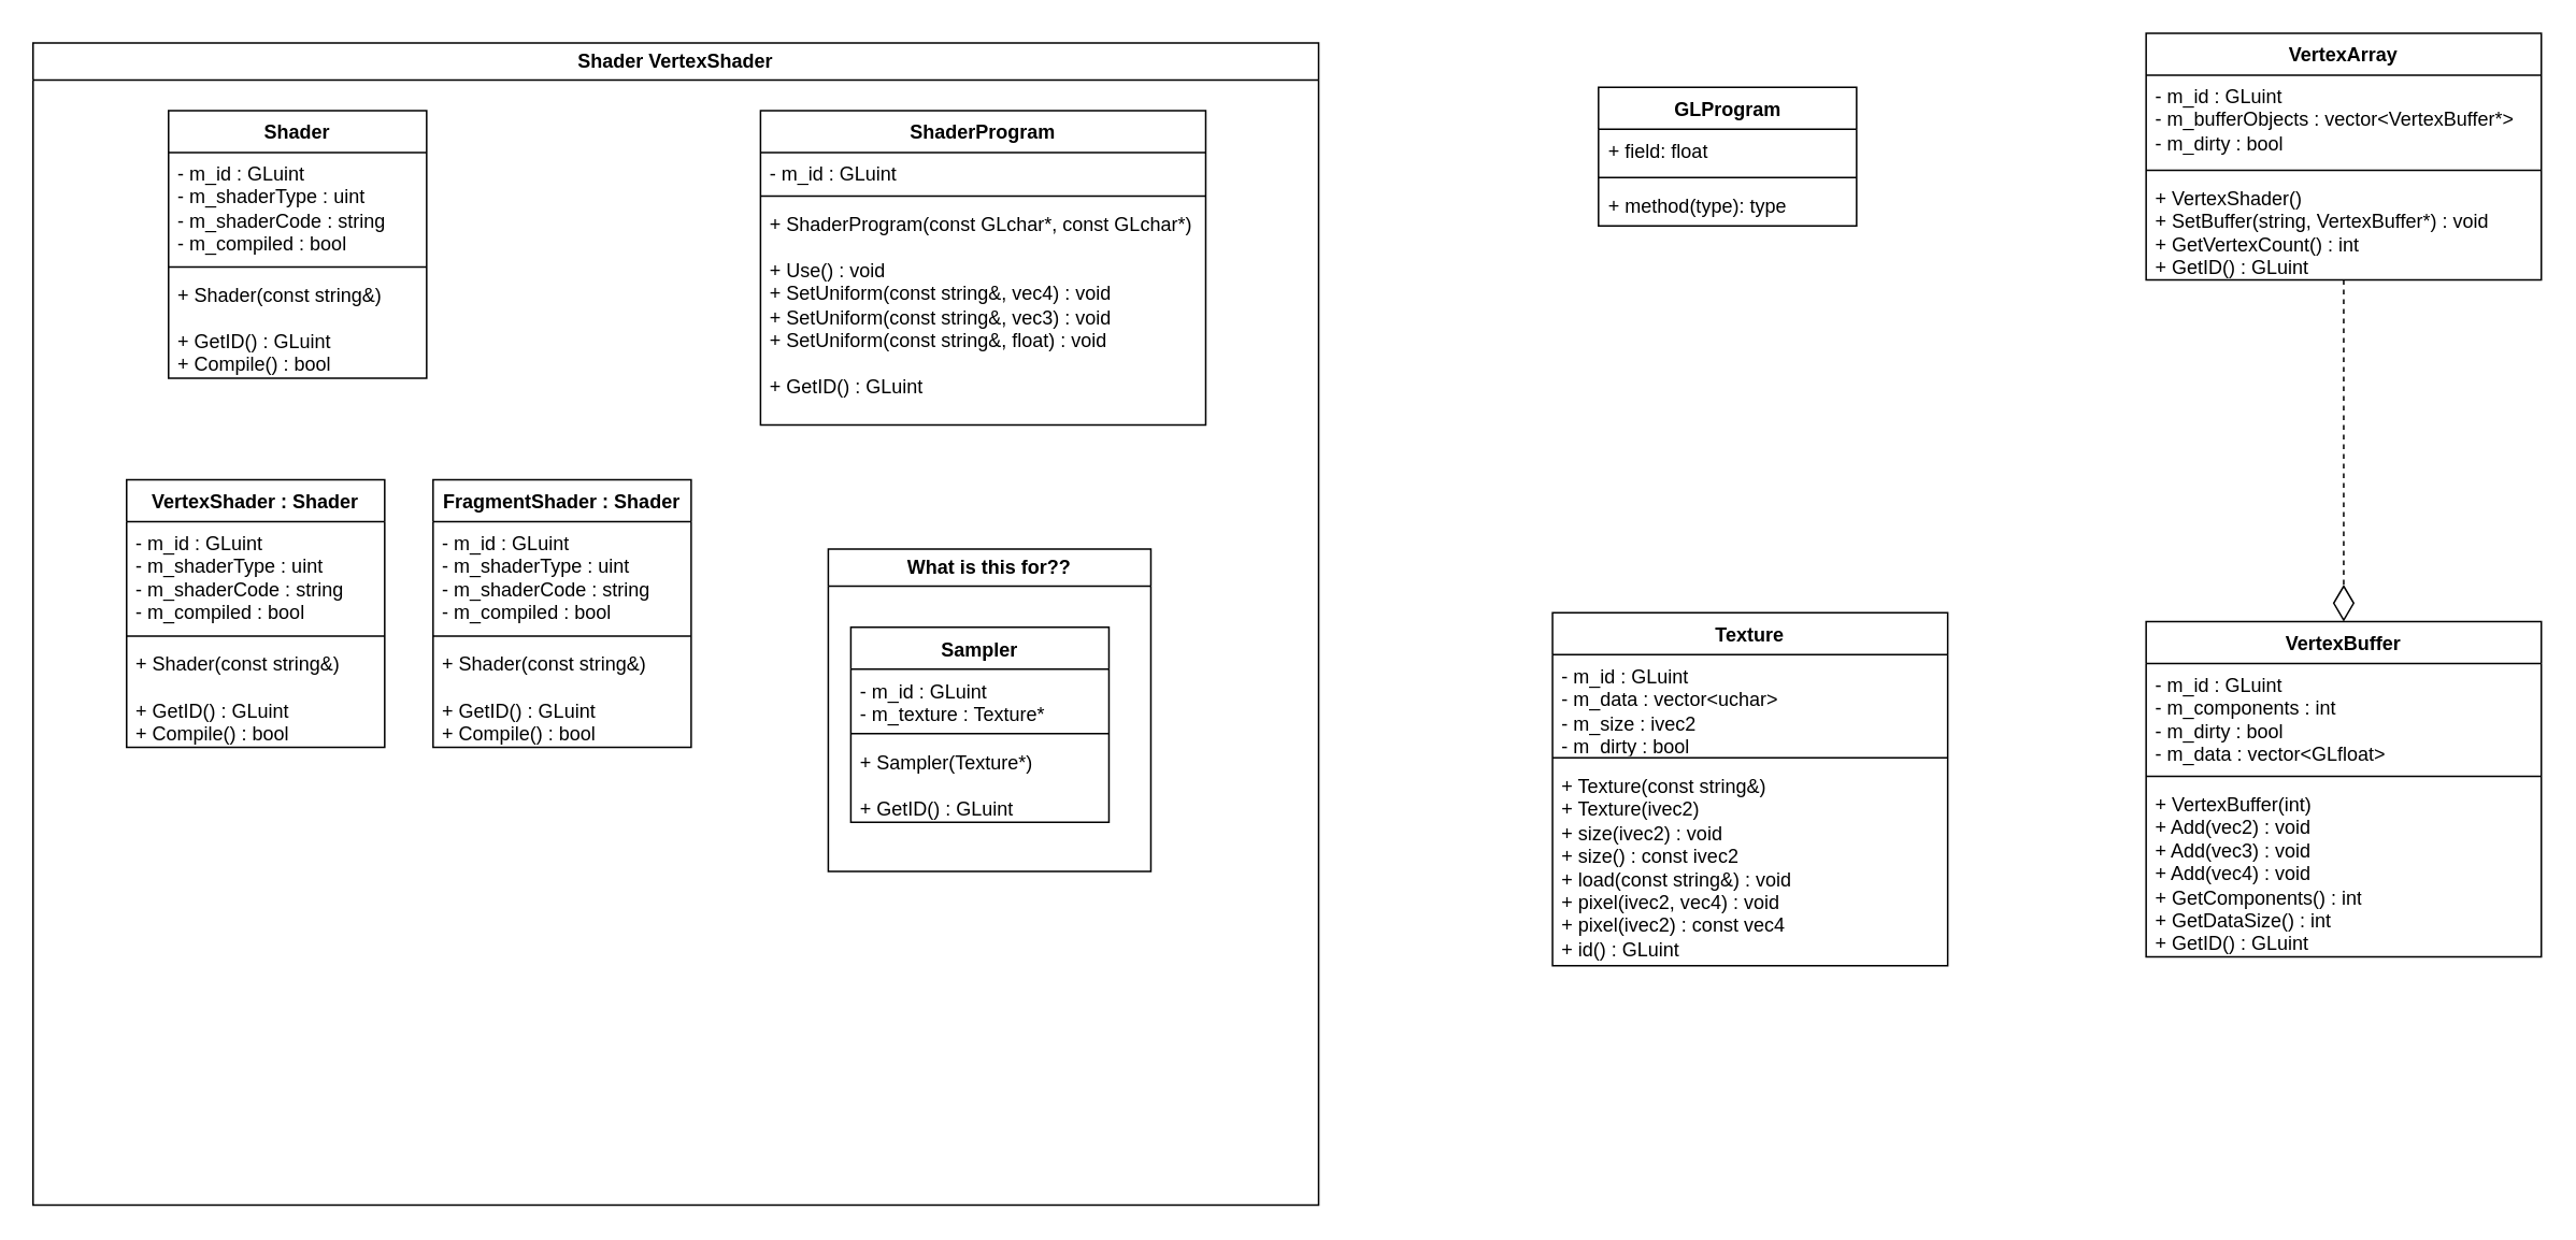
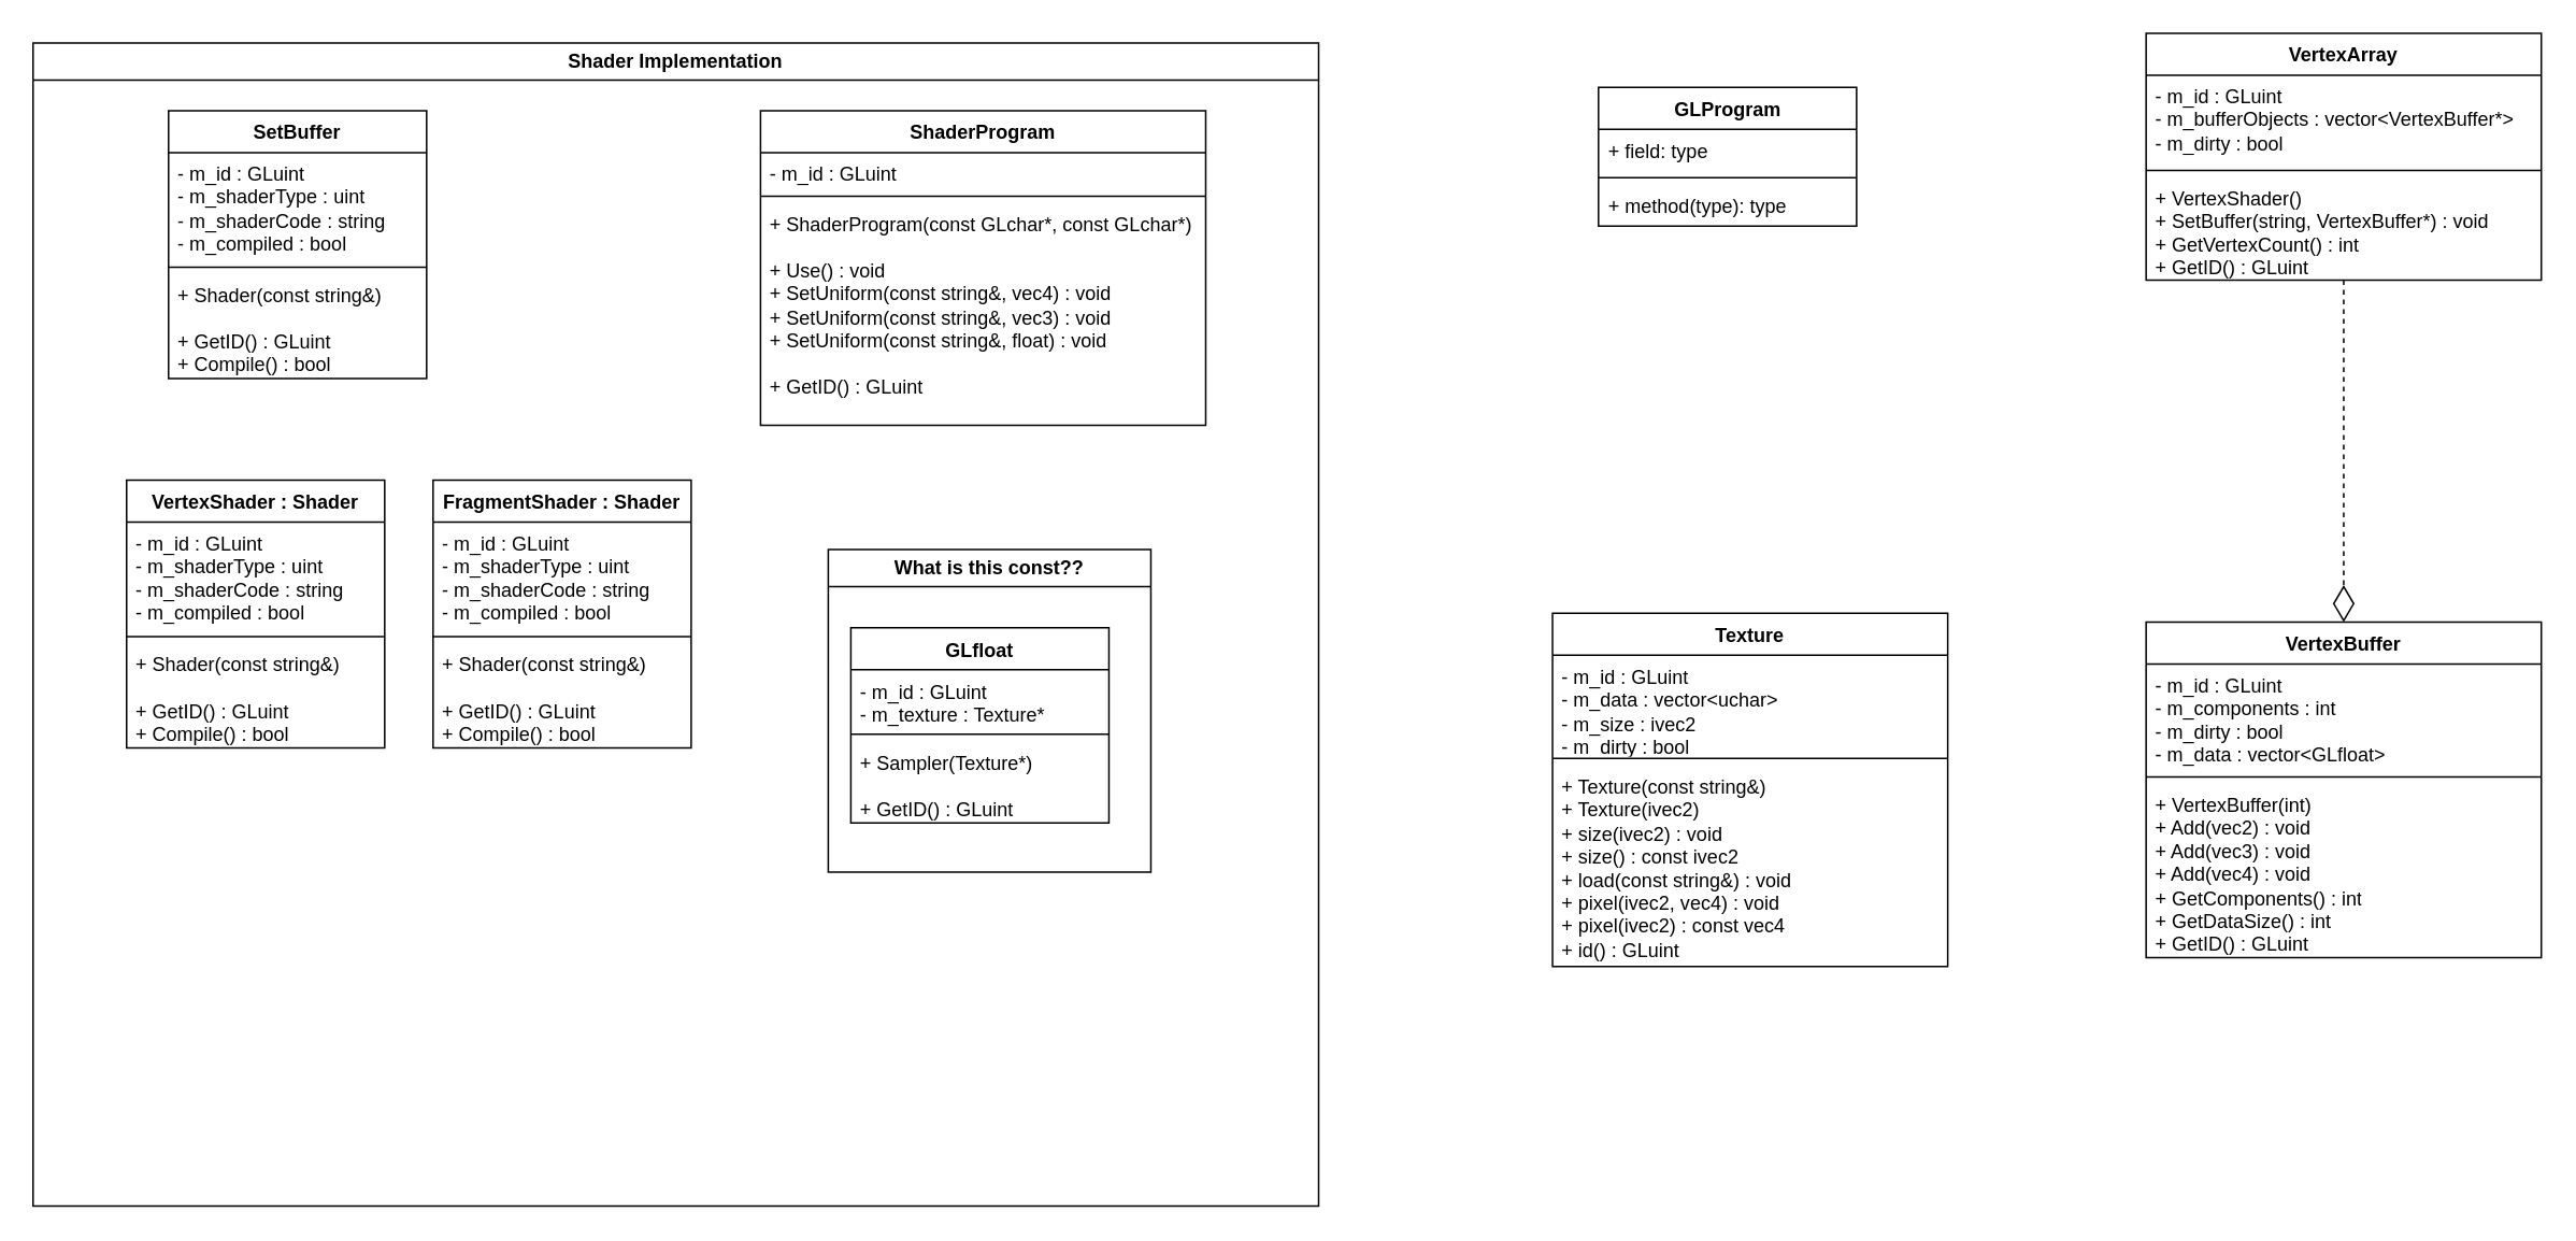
- <mxCell id="19" value="Shader VertexShader" style="swimlane;whiteSpace=wrap;html=1;" vertex="1" parent="1"><mxGeometry x="20" y="26" width="797" height="721" as="geometry" /></mxCell>
+ <mxCell id="19" value="Shader Implementation" style="swimlane;whiteSpace=wrap;html=1;" vertex="1" parent="1"><mxGeometry x="20" y="26" width="797" height="721" as="geometry" /></mxCell>
- <mxCell id="20" value="Shader" style="swimlane;fontStyle=1;align=center;verticalAlign=top;childLayout=stackLayout;horizontal=1;startSize=26;horizontalStack=0;resizeParent=1;resizeParentMax=0;resizeLast=0;collapsible=1;marginBottom=0;whiteSpace=wrap;html=1;" vertex="1" parent="19"><mxGeometry x="84" y="42" width="160" height="166" as="geometry" /></mxCell>
+ <mxCell id="20" value="SetBuffer" style="swimlane;fontStyle=1;align=center;verticalAlign=top;childLayout=stackLayout;horizontal=1;startSize=26;horizontalStack=0;resizeParent=1;resizeParentMax=0;resizeLast=0;collapsible=1;marginBottom=0;whiteSpace=wrap;html=1;" vertex="1" parent="19"><mxGeometry x="84" y="42" width="160" height="166" as="geometry" /></mxCell>
- <mxCell id="3" value="+ field: float" style="text;strokeColor=none;fillColor=none;align=left;verticalAlign=top;spacingLeft=4;spacingRight=4;overflow=hidden;rotatable=0;points=[[0,0.5],[1,0.5]];portConstraint=eastwest;whiteSpace=wrap;html=1;" vertex="1" parent="2"><mxGeometry y="26" width="160" height="26" as="geometry" /></mxCell>
+ <mxCell id="3" value="+ field: type" style="text;strokeColor=none;fillColor=none;align=left;verticalAlign=top;spacingLeft=4;spacingRight=4;overflow=hidden;rotatable=0;points=[[0,0.5],[1,0.5]];portConstraint=eastwest;whiteSpace=wrap;html=1;" vertex="1" parent="2"><mxGeometry y="26" width="160" height="26" as="geometry" /></mxCell>
- <mxCell id="36" value="What is this for??" style="swimlane;whiteSpace=wrap;html=1;" vertex="1" parent="19"><mxGeometry x="493" y="314" width="200" height="200" as="geometry" /></mxCell>
+ <mxCell id="36" value="What is this const??" style="swimlane;whiteSpace=wrap;html=1;" vertex="1" parent="19"><mxGeometry x="493" y="314" width="200" height="200" as="geometry" /></mxCell>
- <mxCell id="37" value="Sampler" style="swimlane;fontStyle=1;align=center;verticalAlign=top;childLayout=stackLayout;horizontal=1;startSize=26;horizontalStack=0;resizeParent=1;resizeParentMax=0;resizeLast=0;collapsible=1;marginBottom=0;whiteSpace=wrap;html=1;" vertex="1" parent="36"><mxGeometry x="14" y="48.5" width="160" height="121" as="geometry" /></mxCell>
+ <mxCell id="37" value="GLfloat" style="swimlane;fontStyle=1;align=center;verticalAlign=top;childLayout=stackLayout;horizontal=1;startSize=26;horizontalStack=0;resizeParent=1;resizeParentMax=0;resizeLast=0;collapsible=1;marginBottom=0;whiteSpace=wrap;html=1;" vertex="1" parent="36"><mxGeometry x="14" y="48.5" width="160" height="121" as="geometry" /></mxCell>
